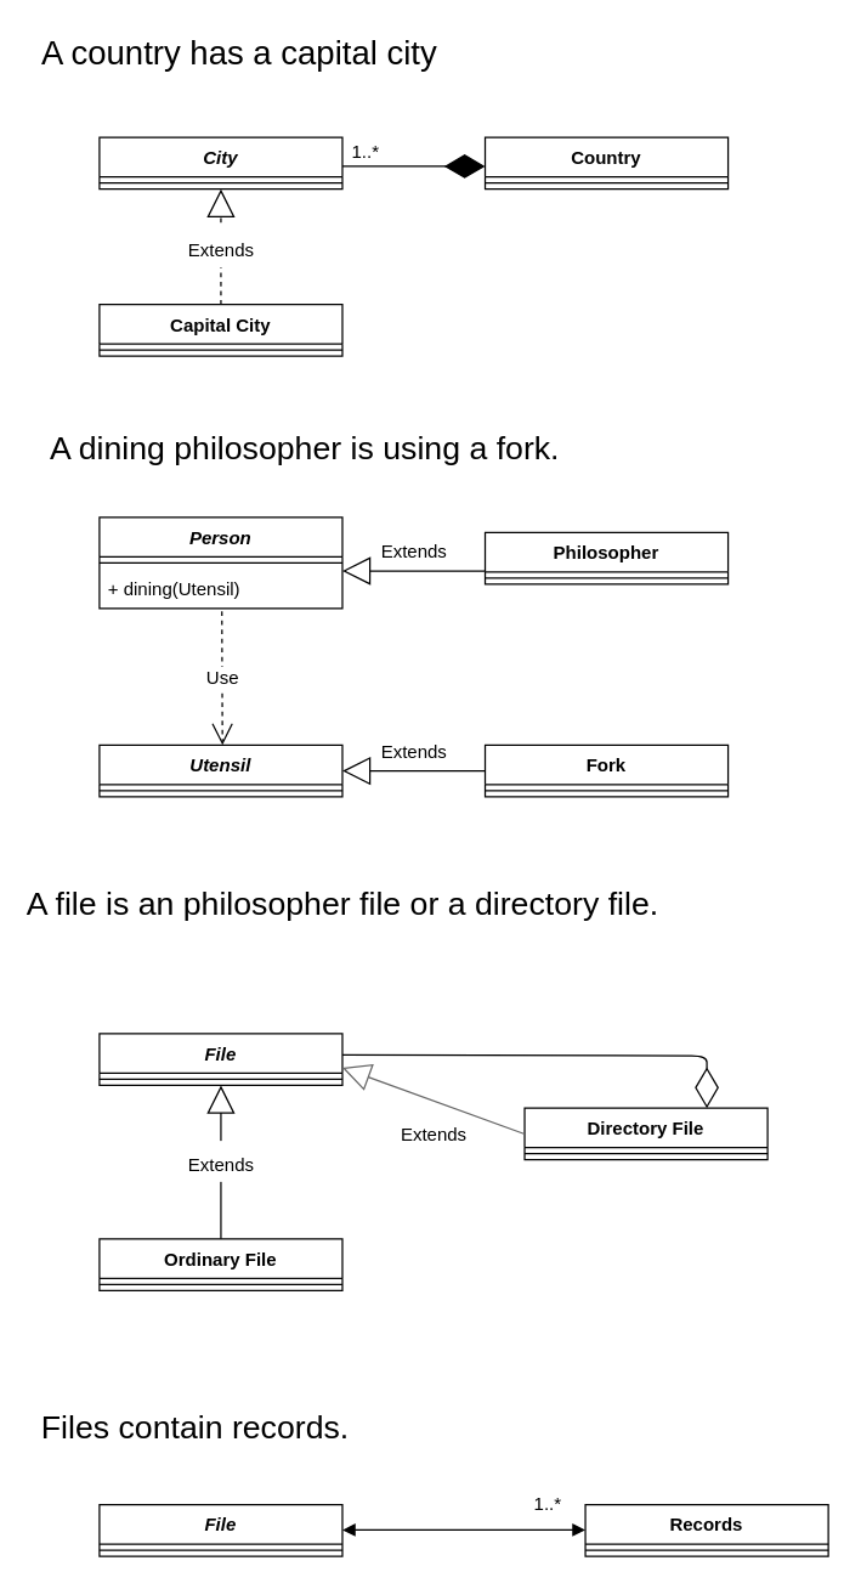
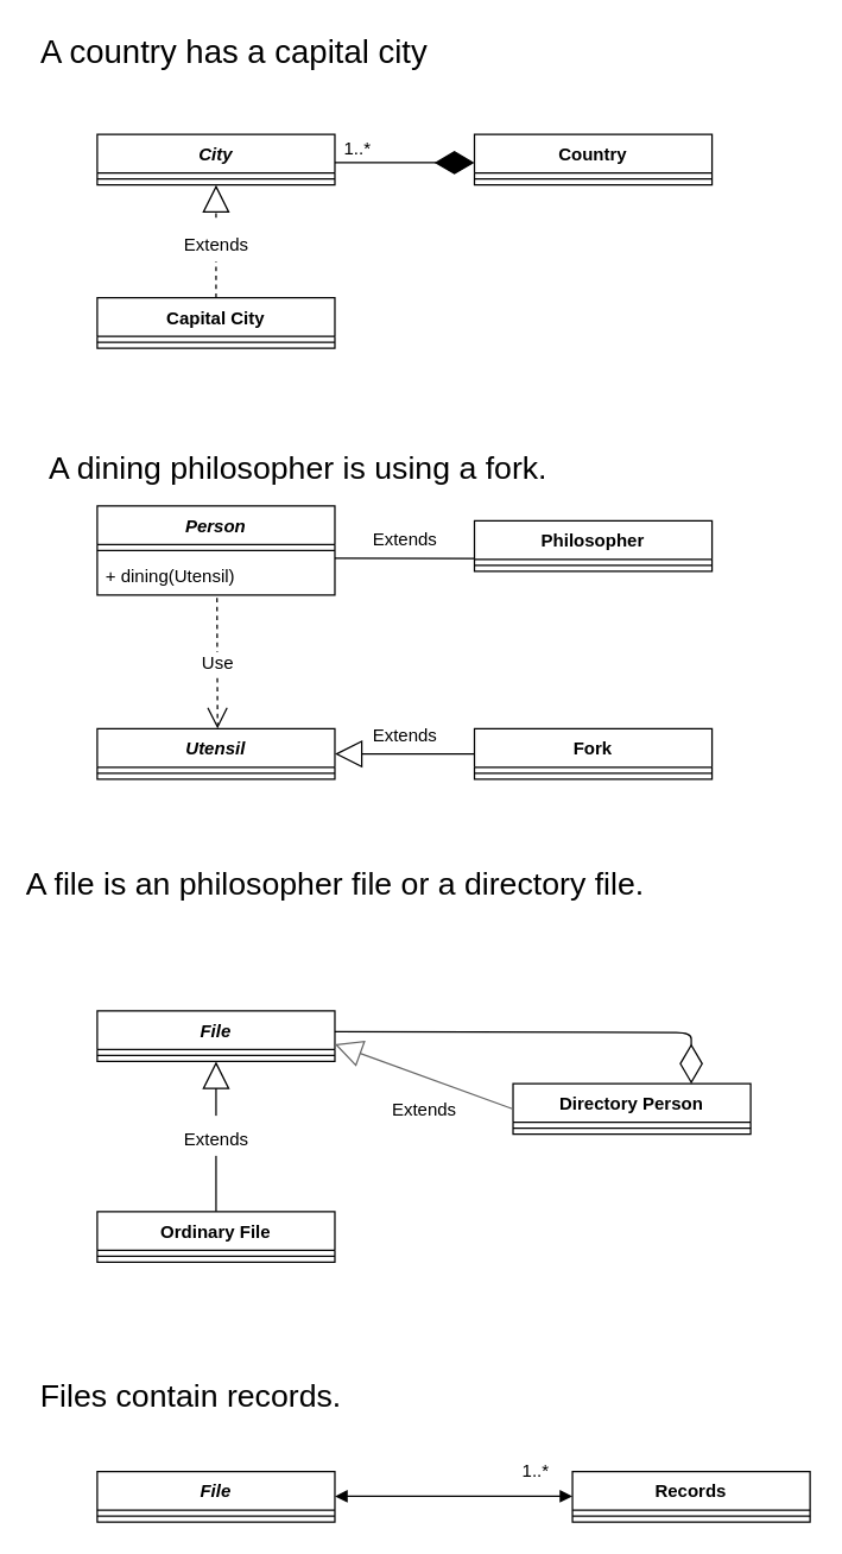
- <mxCell id="11" value="&lt;span id=&quot;docs-internal-guid-f0a21212-7fff-ebea-b6c7-1354cb7f8828&quot;&gt;&lt;span style=&quot;font-size: 16pt ; font-family: &amp;#34;fira sans condensed&amp;#34; , sans-serif ; background-color: transparent ; vertical-align: baseline&quot;&gt;A dining &lt;/span&gt;&lt;span style=&quot;font-size: 16pt ; font-family: &amp;#34;fira sans condensed&amp;#34; , sans-serif ; background-color: transparent ; vertical-align: baseline&quot;&gt;philosopher&lt;/span&gt;&lt;span style=&quot;font-size: 16pt ; font-family: &amp;#34;fira sans condensed&amp;#34; , sans-serif ; background-color: transparent ; vertical-align: baseline&quot;&gt; is using a &lt;/span&gt;&lt;span style=&quot;font-size: 16pt ; font-family: &amp;#34;fira sans condensed&amp;#34; , sans-serif ; background-color: transparent ; vertical-align: baseline&quot;&gt;fork&lt;/span&gt;&lt;span style=&quot;font-size: 16pt ; font-family: &amp;#34;fira sans condensed&amp;#34; , sans-serif ; background-color: transparent ; vertical-align: baseline&quot;&gt;.&lt;/span&gt;&lt;/span&gt;" style="text;html=1;align=center;verticalAlign=middle;resizable=0;points=[];autosize=1;fontSize=22;" vertex="1" parent="1"><mxGeometry x="25" y="280" width="350" height="30" as="geometry" /></mxCell>
+ <mxCell id="11" value="&lt;span id=&quot;docs-internal-guid-f0a21212-7fff-ebea-b6c7-1354cb7f8828&quot;&gt;&lt;span style=&quot;font-size: 16pt ; font-family: &amp;#34;fira sans condensed&amp;#34; , sans-serif ; background-color: transparent ; vertical-align: baseline&quot;&gt;A dining &lt;/span&gt;&lt;span style=&quot;font-size: 16pt ; font-family: &amp;#34;fira sans condensed&amp;#34; , sans-serif ; background-color: transparent ; vertical-align: baseline&quot;&gt;philosopher&lt;/span&gt;&lt;span style=&quot;font-size: 16pt ; font-family: &amp;#34;fira sans condensed&amp;#34; , sans-serif ; background-color: transparent ; vertical-align: baseline&quot;&gt; is using a &lt;/span&gt;&lt;span style=&quot;font-size: 16pt ; font-family: &amp;#34;fira sans condensed&amp;#34; , sans-serif ; background-color: transparent ; vertical-align: baseline&quot;&gt;fork&lt;/span&gt;&lt;span style=&quot;font-size: 16pt ; font-family: &amp;#34;fira sans condensed&amp;#34; , sans-serif ; background-color: transparent ; vertical-align: baseline&quot;&gt;.&lt;/span&gt;&lt;/span&gt;" style="text;html=1;align=center;verticalAlign=middle;resizable=0;points=[];autosize=1;fontSize=22;" vertex="1" parent="1"><mxGeometry x="25" y="300" width="350" height="30" as="geometry" /></mxCell>
- <mxCell id="33" value="&lt;font style=&quot;line-height: 50% ; font-size: 12px&quot;&gt;Extends&lt;/font&gt;" style="endArrow=block;endSize=16;endFill=0;html=1;fontSize=22;entryX=1;entryY=0.051;entryDx=0;entryDy=0;exitX=0;exitY=0.75;exitDx=0;exitDy=0;verticalAlign=bottom;entryPerimeter=0;" edge="1" parent="1" source="15" target="14"><mxGeometry width="160" relative="1" as="geometry"><mxPoint x="318" y="392" as="sourcePoint" /><mxPoint x="225" y="389" as="targetPoint" /></mxGeometry></mxCell>
+ <mxCell id="33" value="&lt;font style=&quot;line-height: 50% ; font-size: 12px&quot;&gt;Extends&lt;/font&gt;" style="endArrow=none;endSize=16;endFill=0;html=1;fontSize=22;entryX=1;entryY=0.051;entryDx=0;entryDy=0;exitX=0;exitY=0.75;exitDx=0;exitDy=0;verticalAlign=bottom;entryPerimeter=0;" edge="1" parent="1" source="15" target="14"><mxGeometry width="160" relative="1" as="geometry"><mxPoint x="318" y="392" as="sourcePoint" /><mxPoint x="225" y="389" as="targetPoint" /></mxGeometry></mxCell>
- <mxCell id="27" value="Directory File" style="swimlane;fontStyle=1;align=center;verticalAlign=top;childLayout=stackLayout;horizontal=1;startSize=26;horizontalStack=0;resizeParent=1;resizeParentMax=0;resizeLast=0;collapsible=1;marginBottom=0;" vertex="1" parent="1"><mxGeometry x="345" y="729" width="160" height="34" as="geometry" /></mxCell>
+ <mxCell id="27" value="Directory Person" style="swimlane;fontStyle=1;align=center;verticalAlign=top;childLayout=stackLayout;horizontal=1;startSize=26;horizontalStack=0;resizeParent=1;resizeParentMax=0;resizeLast=0;collapsible=1;marginBottom=0;" vertex="1" parent="1"><mxGeometry x="345" y="729" width="160" height="34" as="geometry" /></mxCell>
